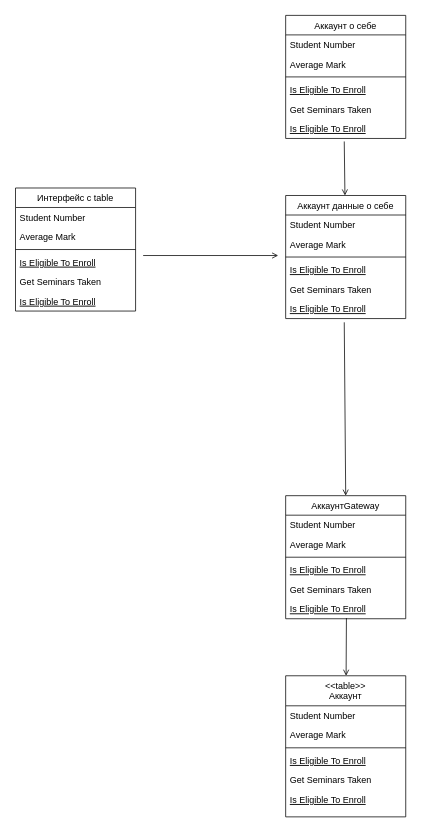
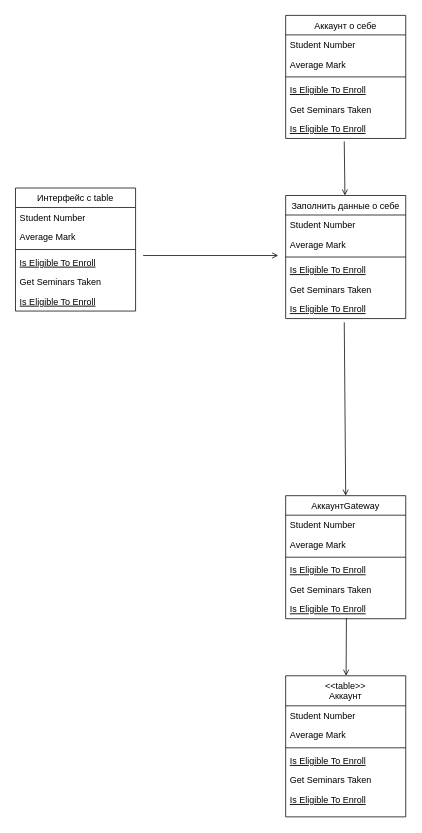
- <mxCell id="16" value="Аккаунт данные о себе" style="swimlane;fontStyle=0;align=center;verticalAlign=top;childLayout=stackLayout;horizontal=1;startSize=26;horizontalStack=0;resizeParent=1;resizeLast=0;collapsible=1;marginBottom=0;rounded=0;shadow=0;strokeWidth=1;" parent="1" vertex="1"><mxGeometry x="380" y="260" width="160" height="164" as="geometry"><mxRectangle x="130" y="380" width="160" height="26" as="alternateBounds" /></mxGeometry></mxCell>
+ <mxCell id="16" value="Заполнить данные о себе" style="swimlane;fontStyle=0;align=center;verticalAlign=top;childLayout=stackLayout;horizontal=1;startSize=26;horizontalStack=0;resizeParent=1;resizeLast=0;collapsible=1;marginBottom=0;rounded=0;shadow=0;strokeWidth=1;" parent="1" vertex="1"><mxGeometry x="380" y="260" width="160" height="164" as="geometry"><mxRectangle x="130" y="380" width="160" height="26" as="alternateBounds" /></mxGeometry></mxCell>
